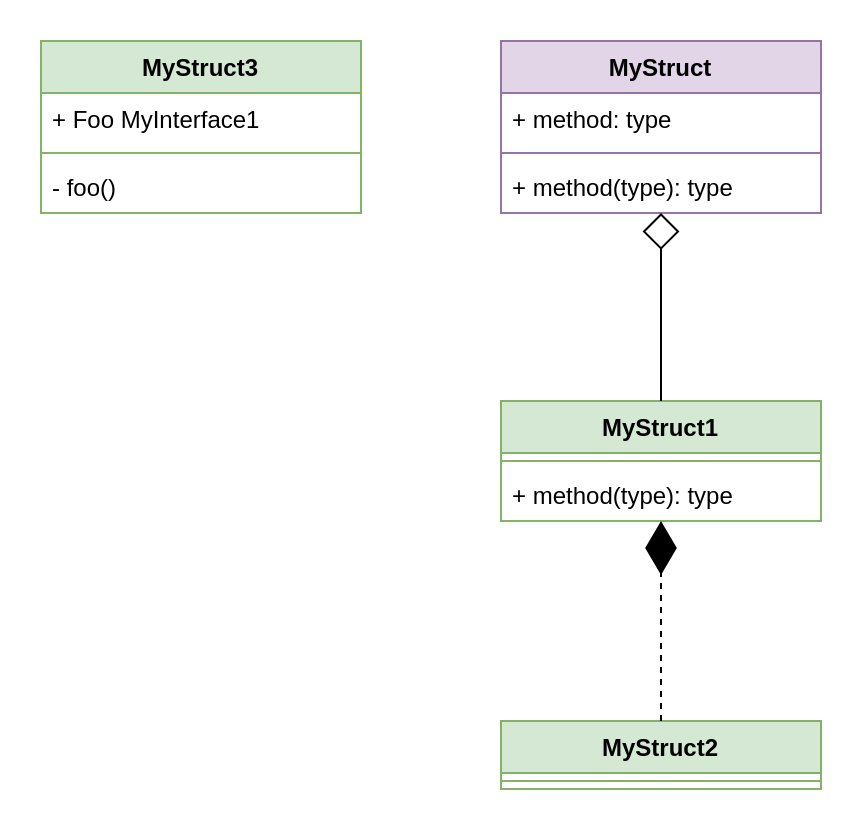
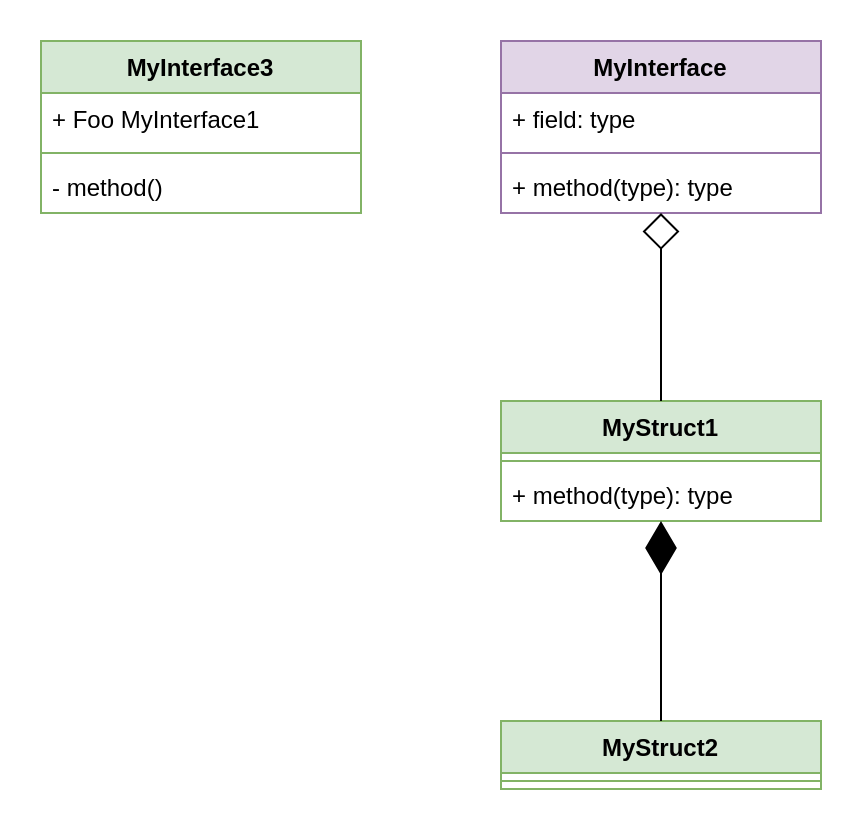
- <mxCell id="2" value="MyStruct3" style="swimlane;fontStyle=1;align=center;verticalAlign=top;childLayout=stackLayout;horizontal=1;startSize=26;horizontalStack=0;resizeParent=1;resizeParentMax=0;resizeLast=0;collapsible=1;marginBottom=0;whiteSpace=wrap;html=1;fillColor=#d5e8d4;strokeColor=#82b366;" parent="1" vertex="1"><mxGeometry x="20" y="20" width="160" height="86" as="geometry" /></mxCell>
+ <mxCell id="2" value="MyInterface3" style="swimlane;fontStyle=1;align=center;verticalAlign=top;childLayout=stackLayout;horizontal=1;startSize=26;horizontalStack=0;resizeParent=1;resizeParentMax=0;resizeLast=0;collapsible=1;marginBottom=0;whiteSpace=wrap;html=1;fillColor=#d5e8d4;strokeColor=#82b366;" parent="1" vertex="1"><mxGeometry x="20" y="20" width="160" height="86" as="geometry" /></mxCell>
- <mxCell id="6" value="MyStruct" style="swimlane;fontStyle=1;align=center;verticalAlign=top;childLayout=stackLayout;horizontal=1;startSize=26;horizontalStack=0;resizeParent=1;resizeParentMax=0;resizeLast=0;collapsible=1;marginBottom=0;whiteSpace=wrap;html=1;fillColor=#e1d5e7;strokeColor=#9673a6;" parent="1" vertex="1"><mxGeometry x="250" y="20" width="160" height="86" as="geometry" /></mxCell>
+ <mxCell id="6" value="MyInterface" style="swimlane;fontStyle=1;align=center;verticalAlign=top;childLayout=stackLayout;horizontal=1;startSize=26;horizontalStack=0;resizeParent=1;resizeParentMax=0;resizeLast=0;collapsible=1;marginBottom=0;whiteSpace=wrap;html=1;fillColor=#e1d5e7;strokeColor=#9673a6;" parent="1" vertex="1"><mxGeometry x="250" y="20" width="160" height="86" as="geometry" /></mxCell>
- <mxCell id="7" value="+ method: type" style="text;strokeColor=none;fillColor=none;align=left;verticalAlign=top;spacingLeft=4;spacingRight=4;overflow=hidden;rotatable=0;points=[[0,0.5],[1,0.5]];portConstraint=eastwest;whiteSpace=wrap;html=1;" parent="6" vertex="1"><mxGeometry y="26" width="160" height="26" as="geometry" /></mxCell>
+ <mxCell id="7" value="+ field: type" style="text;strokeColor=none;fillColor=none;align=left;verticalAlign=top;spacingLeft=4;spacingRight=4;overflow=hidden;rotatable=0;points=[[0,0.5],[1,0.5]];portConstraint=eastwest;whiteSpace=wrap;html=1;" parent="6" vertex="1"><mxGeometry y="26" width="160" height="26" as="geometry" /></mxCell>
- <mxCell id="5" value="- foo()" style="text;strokeColor=none;fillColor=none;align=left;verticalAlign=top;spacingLeft=4;spacingRight=4;overflow=hidden;rotatable=0;points=[[0,0.5],[1,0.5]];portConstraint=eastwest;whiteSpace=wrap;html=1;" parent="2" vertex="1"><mxGeometry y="60" width="160" height="26" as="geometry" /></mxCell>
+ <mxCell id="5" value="- method()" style="text;strokeColor=none;fillColor=none;align=left;verticalAlign=top;spacingLeft=4;spacingRight=4;overflow=hidden;rotatable=0;points=[[0,0.5],[1,0.5]];portConstraint=eastwest;whiteSpace=wrap;html=1;" parent="2" vertex="1"><mxGeometry y="60" width="160" height="26" as="geometry" /></mxCell>
- <mxCell id="15" value="" style="endArrow=diamondThin;endFill=1;endSize=24;html=1;rounded=0;dashed=1;" parent="1" source="13" target="10" edge="1"><mxGeometry width="160" relative="1" as="geometry"><mxPoint x="230" y="280" as="sourcePoint" /><mxPoint x="390" y="280" as="targetPoint" /></mxGeometry></mxCell>
+ <mxCell id="15" value="" style="endArrow=diamondThin;endFill=1;endSize=24;html=1;rounded=0;" parent="1" source="13" target="10" edge="1"><mxGeometry width="160" relative="1" as="geometry"><mxPoint x="230" y="280" as="sourcePoint" /><mxPoint x="390" y="280" as="targetPoint" /></mxGeometry></mxCell>
